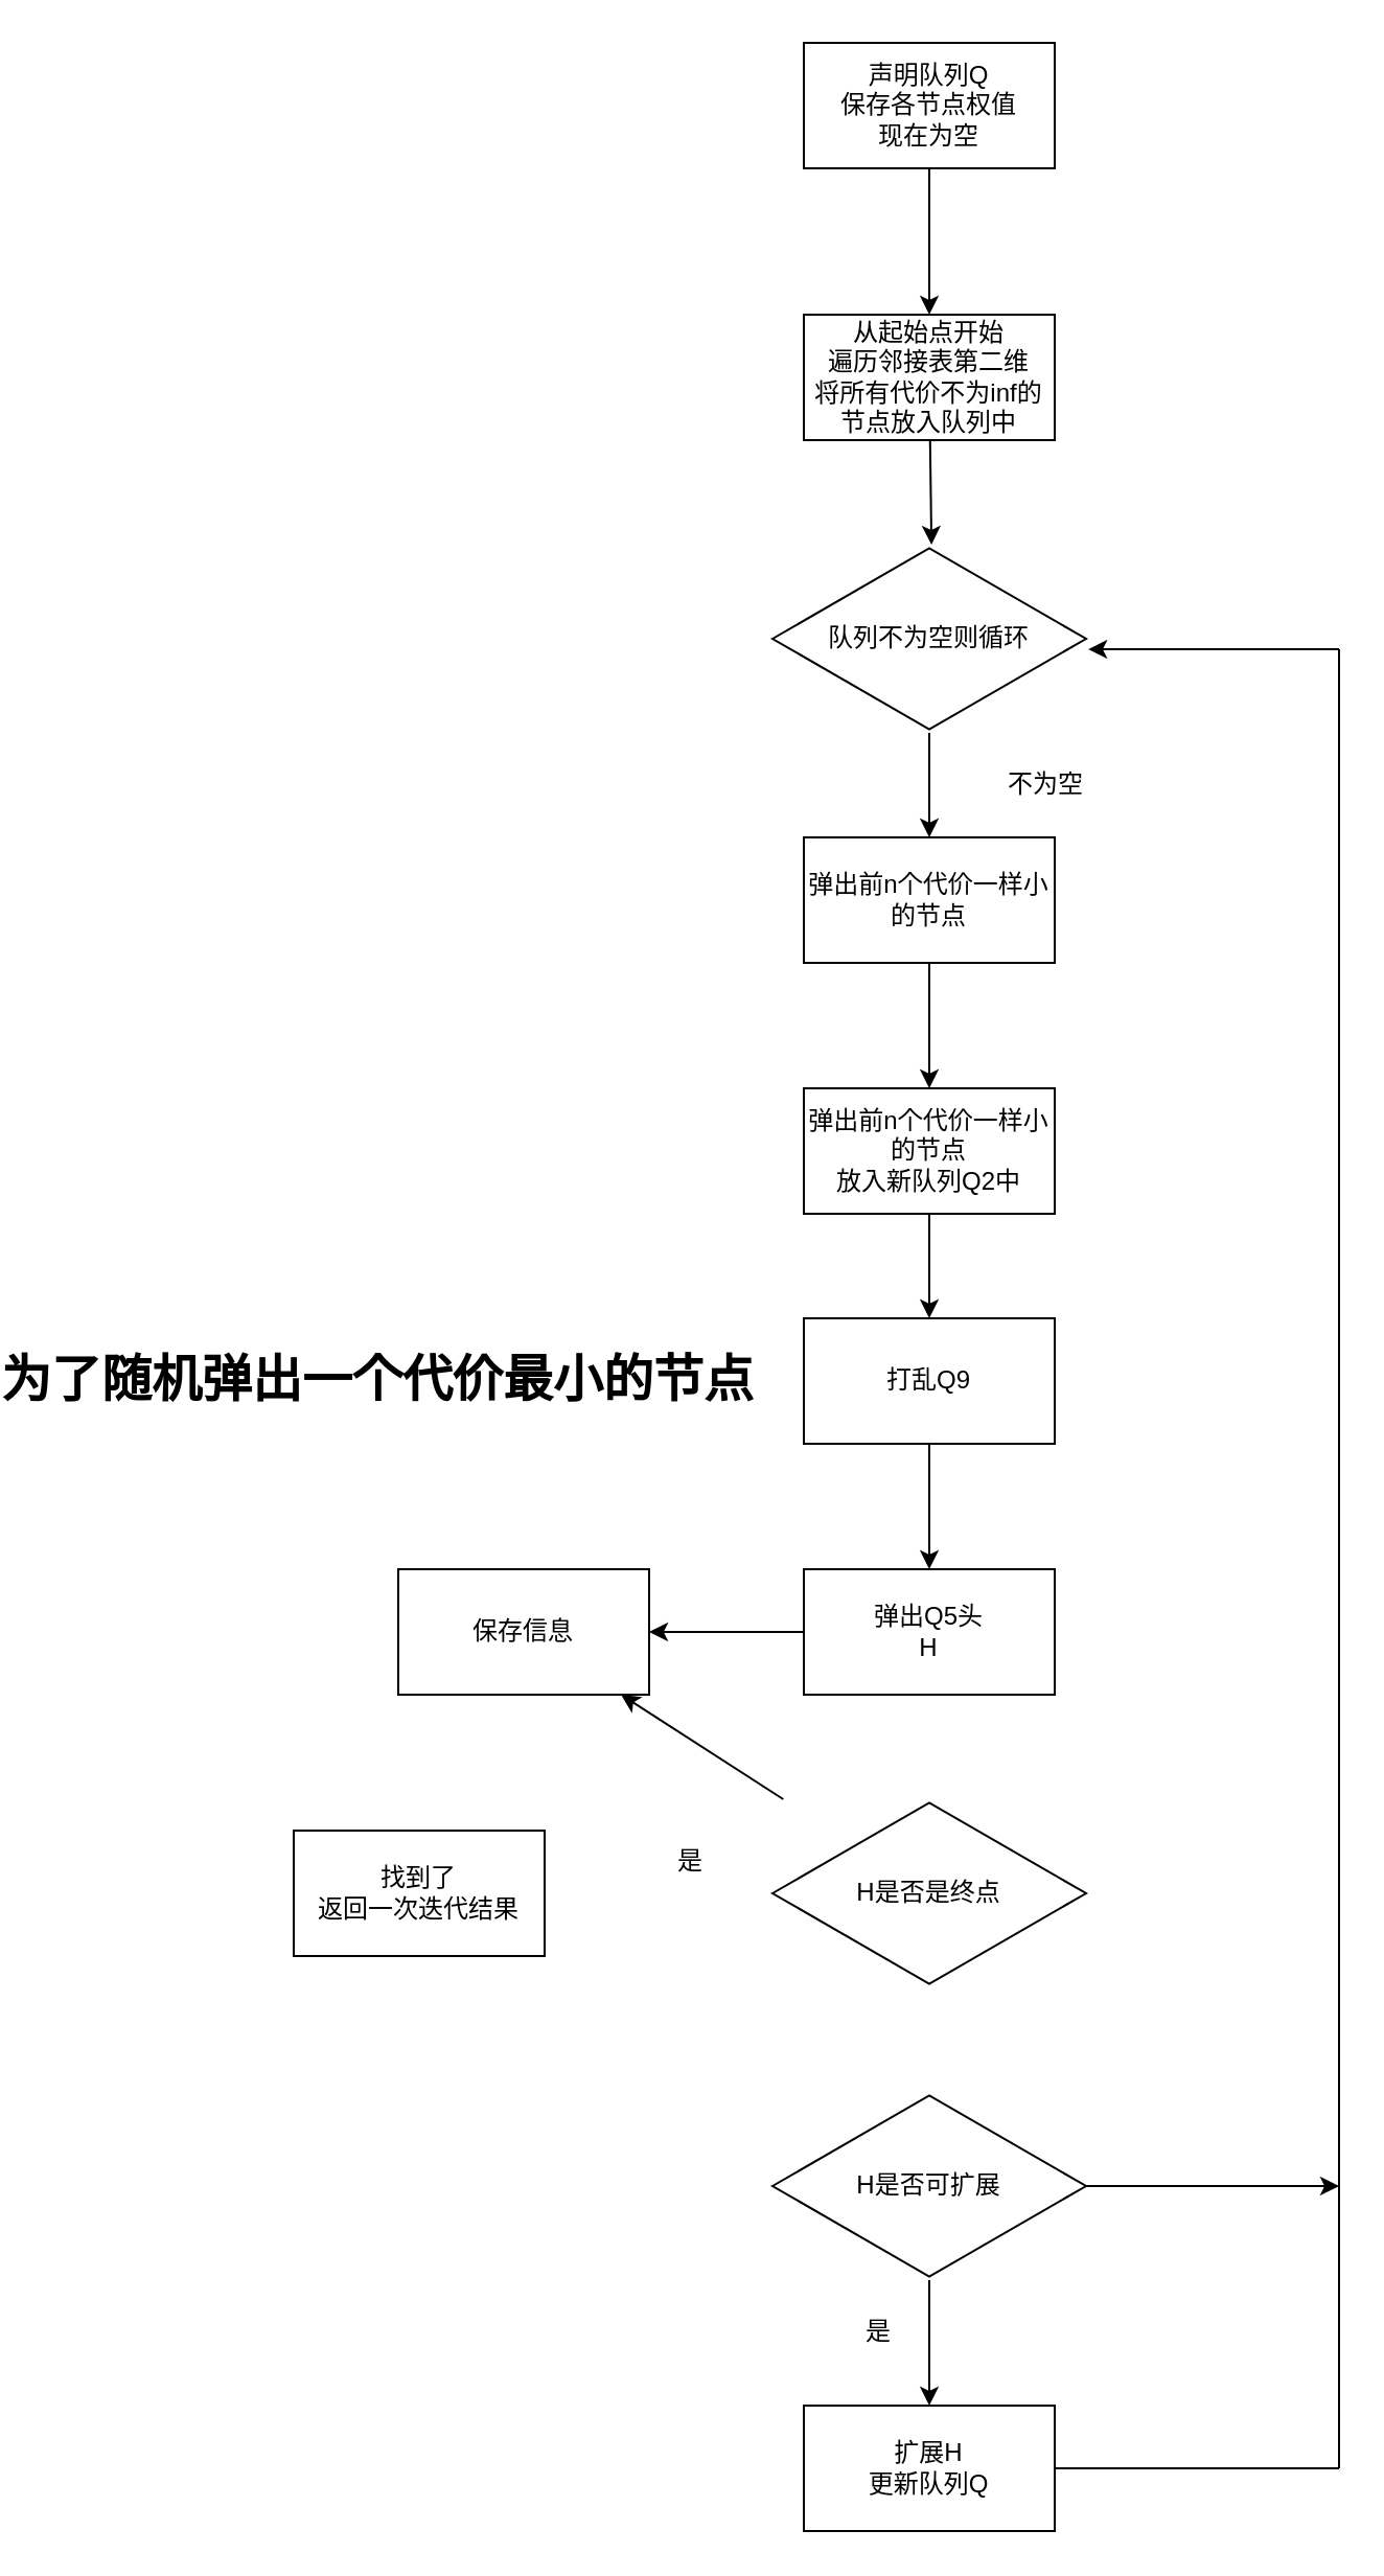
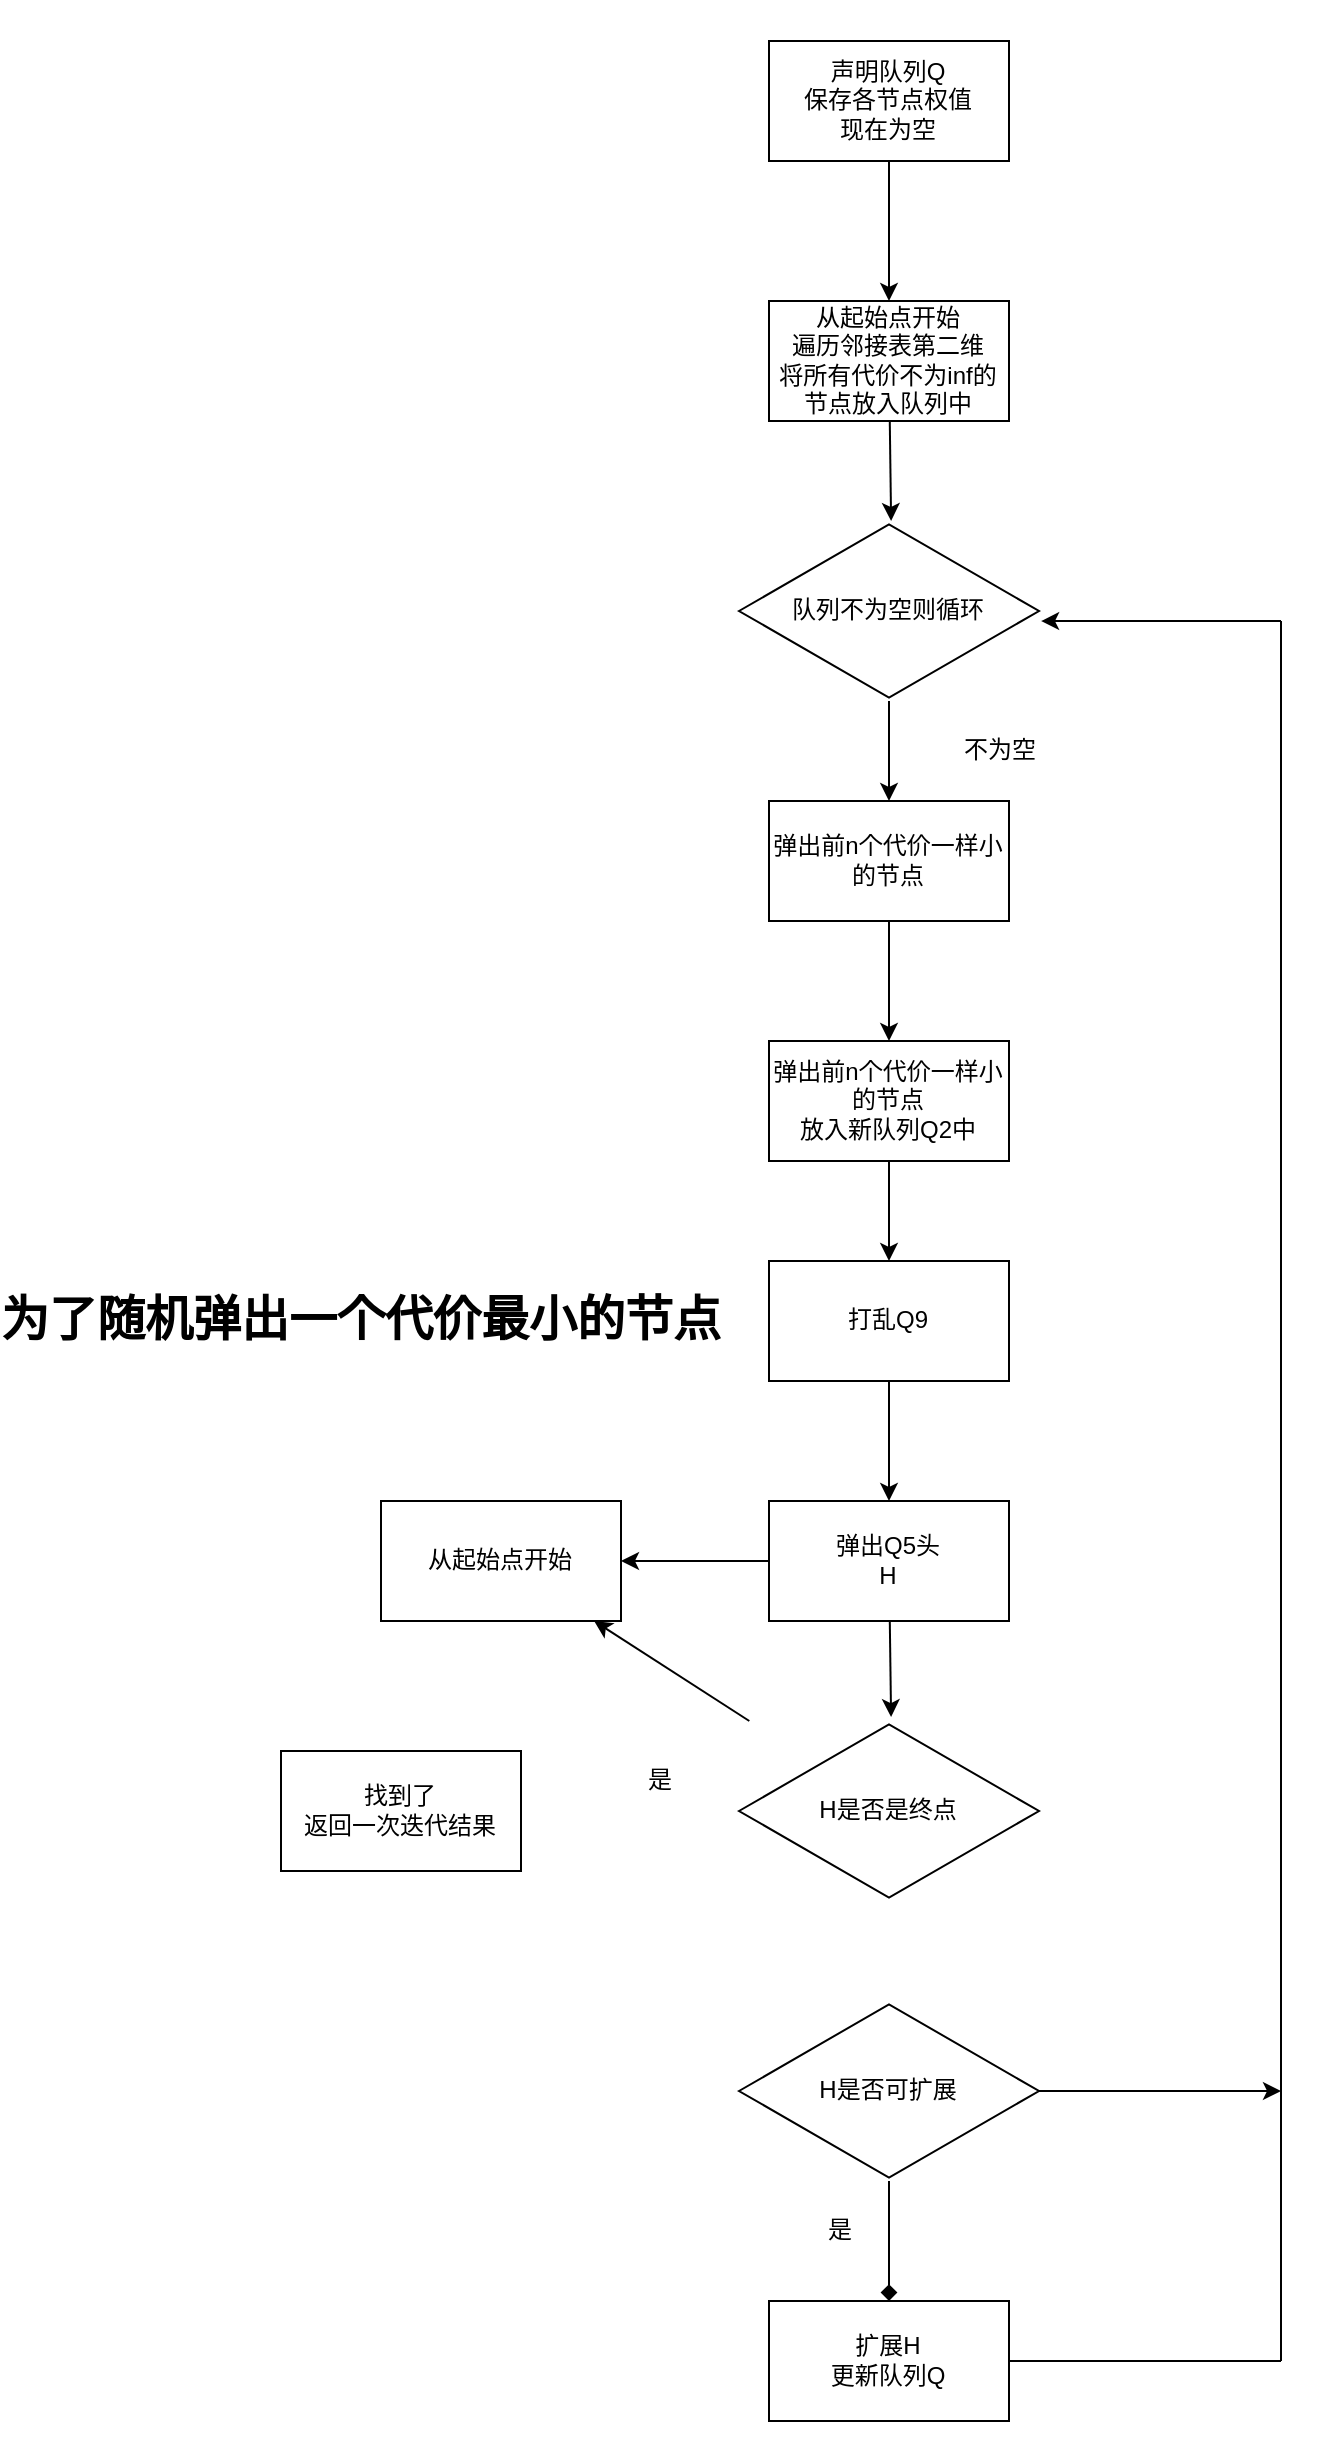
- <mxCell id="31" value="保存信息" style="rounded=0;whiteSpace=wrap;html=1;" vertex="1" parent="1"><mxGeometry x="80" y="750" width="120" height="60" as="geometry" /></mxCell>
+ <mxCell id="31" value="从起始点开始" style="rounded=0;whiteSpace=wrap;html=1;" vertex="1" parent="1"><mxGeometry x="80" y="750" width="120" height="60" as="geometry" /></mxCell>
+ <mxCell id="14" style="edgeStyle=none;html=1;entryX=0.507;entryY=-0.022;entryDx=0;entryDy=0;entryPerimeter=0;" edge="1" parent="1" source="16" target="20"><mxGeometry relative="1" as="geometry" /></mxCell>
- <mxCell id="23" style="edgeStyle=none;html=1;entryX=0.5;entryY=0;entryDx=0;entryDy=0;" edge="1" parent="1" source="25" target="26"><mxGeometry relative="1" as="geometry" /></mxCell>
+ <mxCell id="23" style="edgeStyle=none;html=1;entryX=0.5;entryY=0;entryDx=0;entryDy=0;endArrow=diamond;" edge="1" parent="1" source="25" target="26"><mxGeometry relative="1" as="geometry" /></mxCell>
